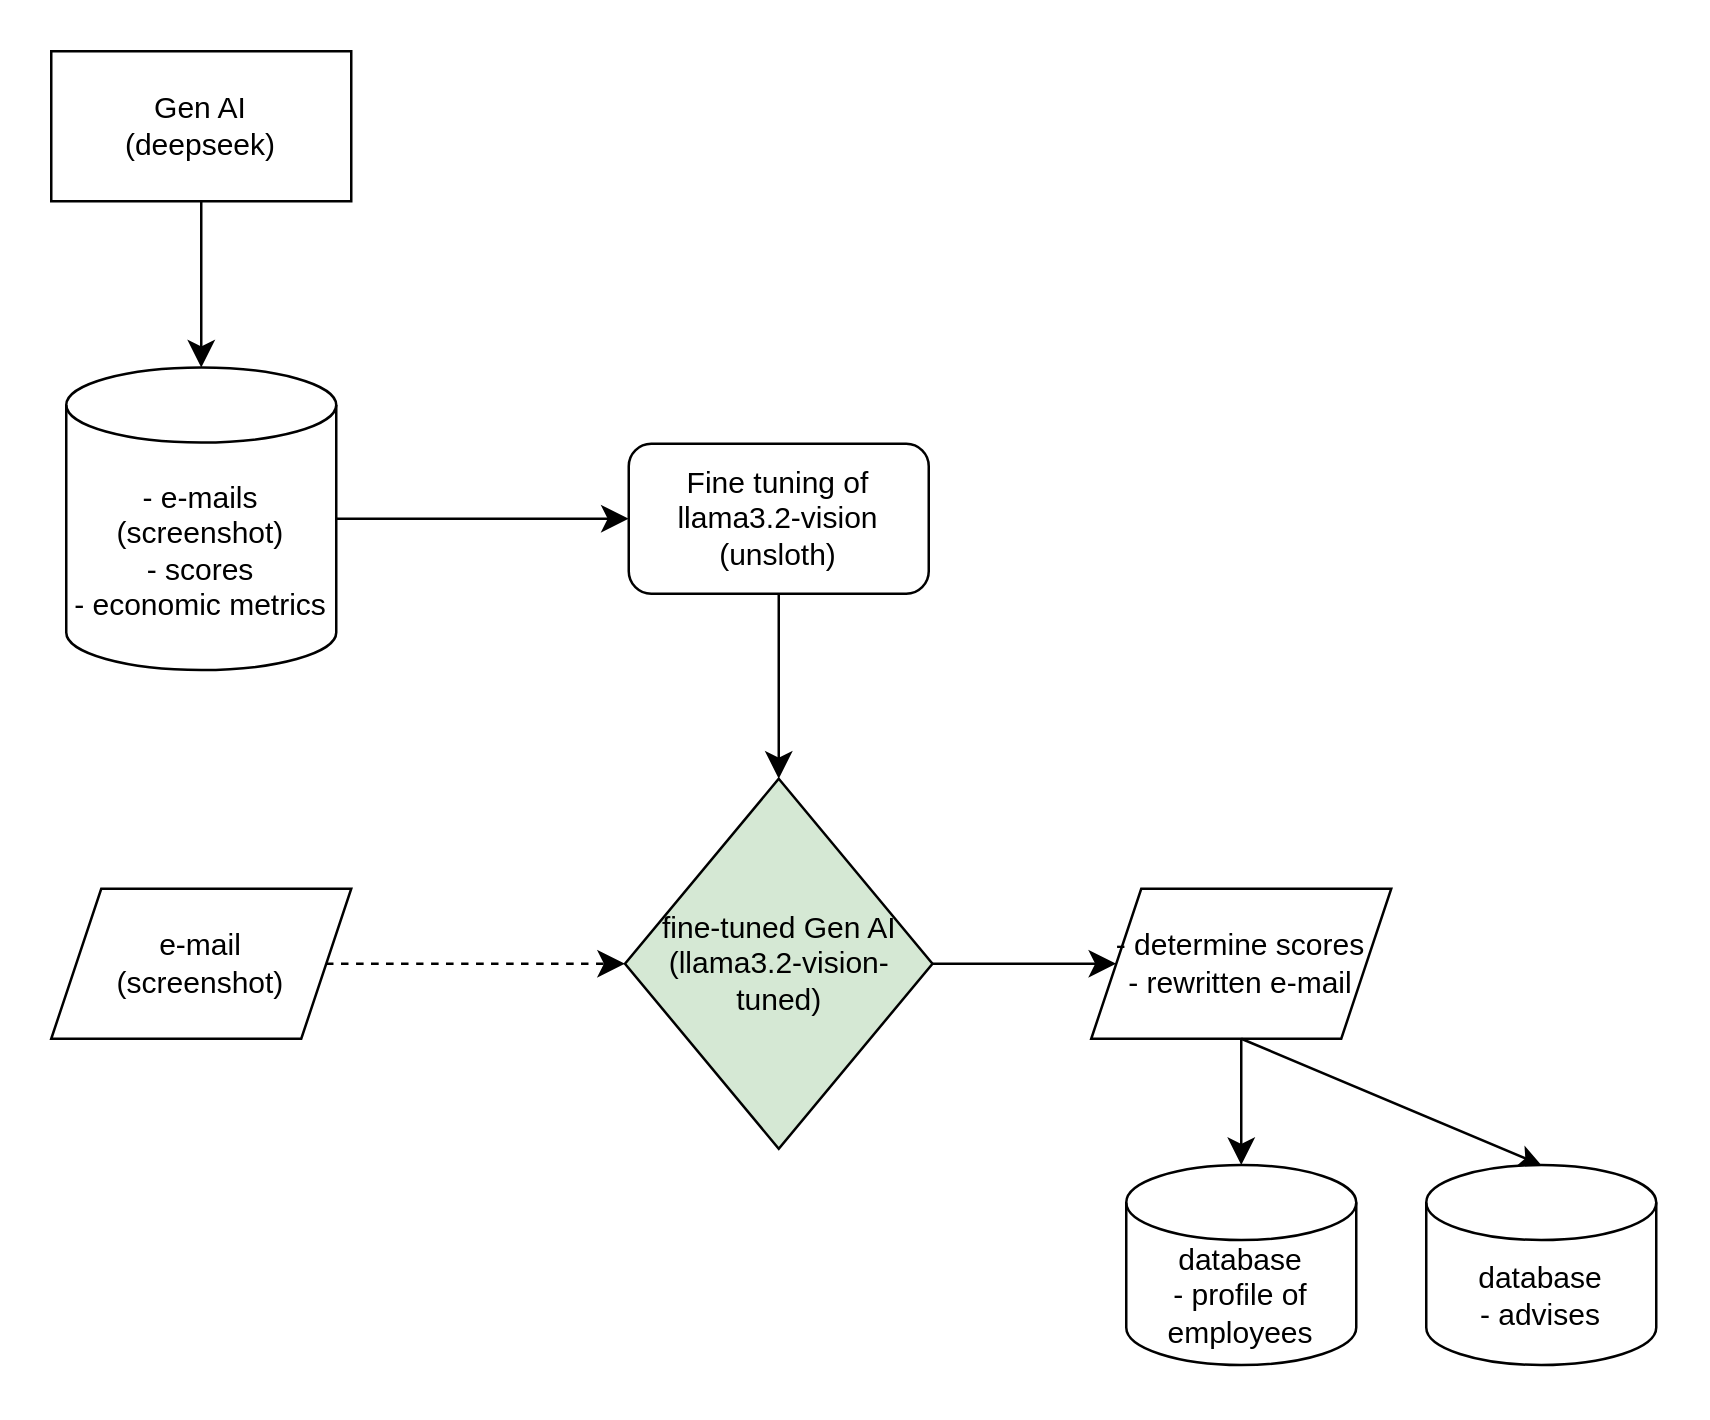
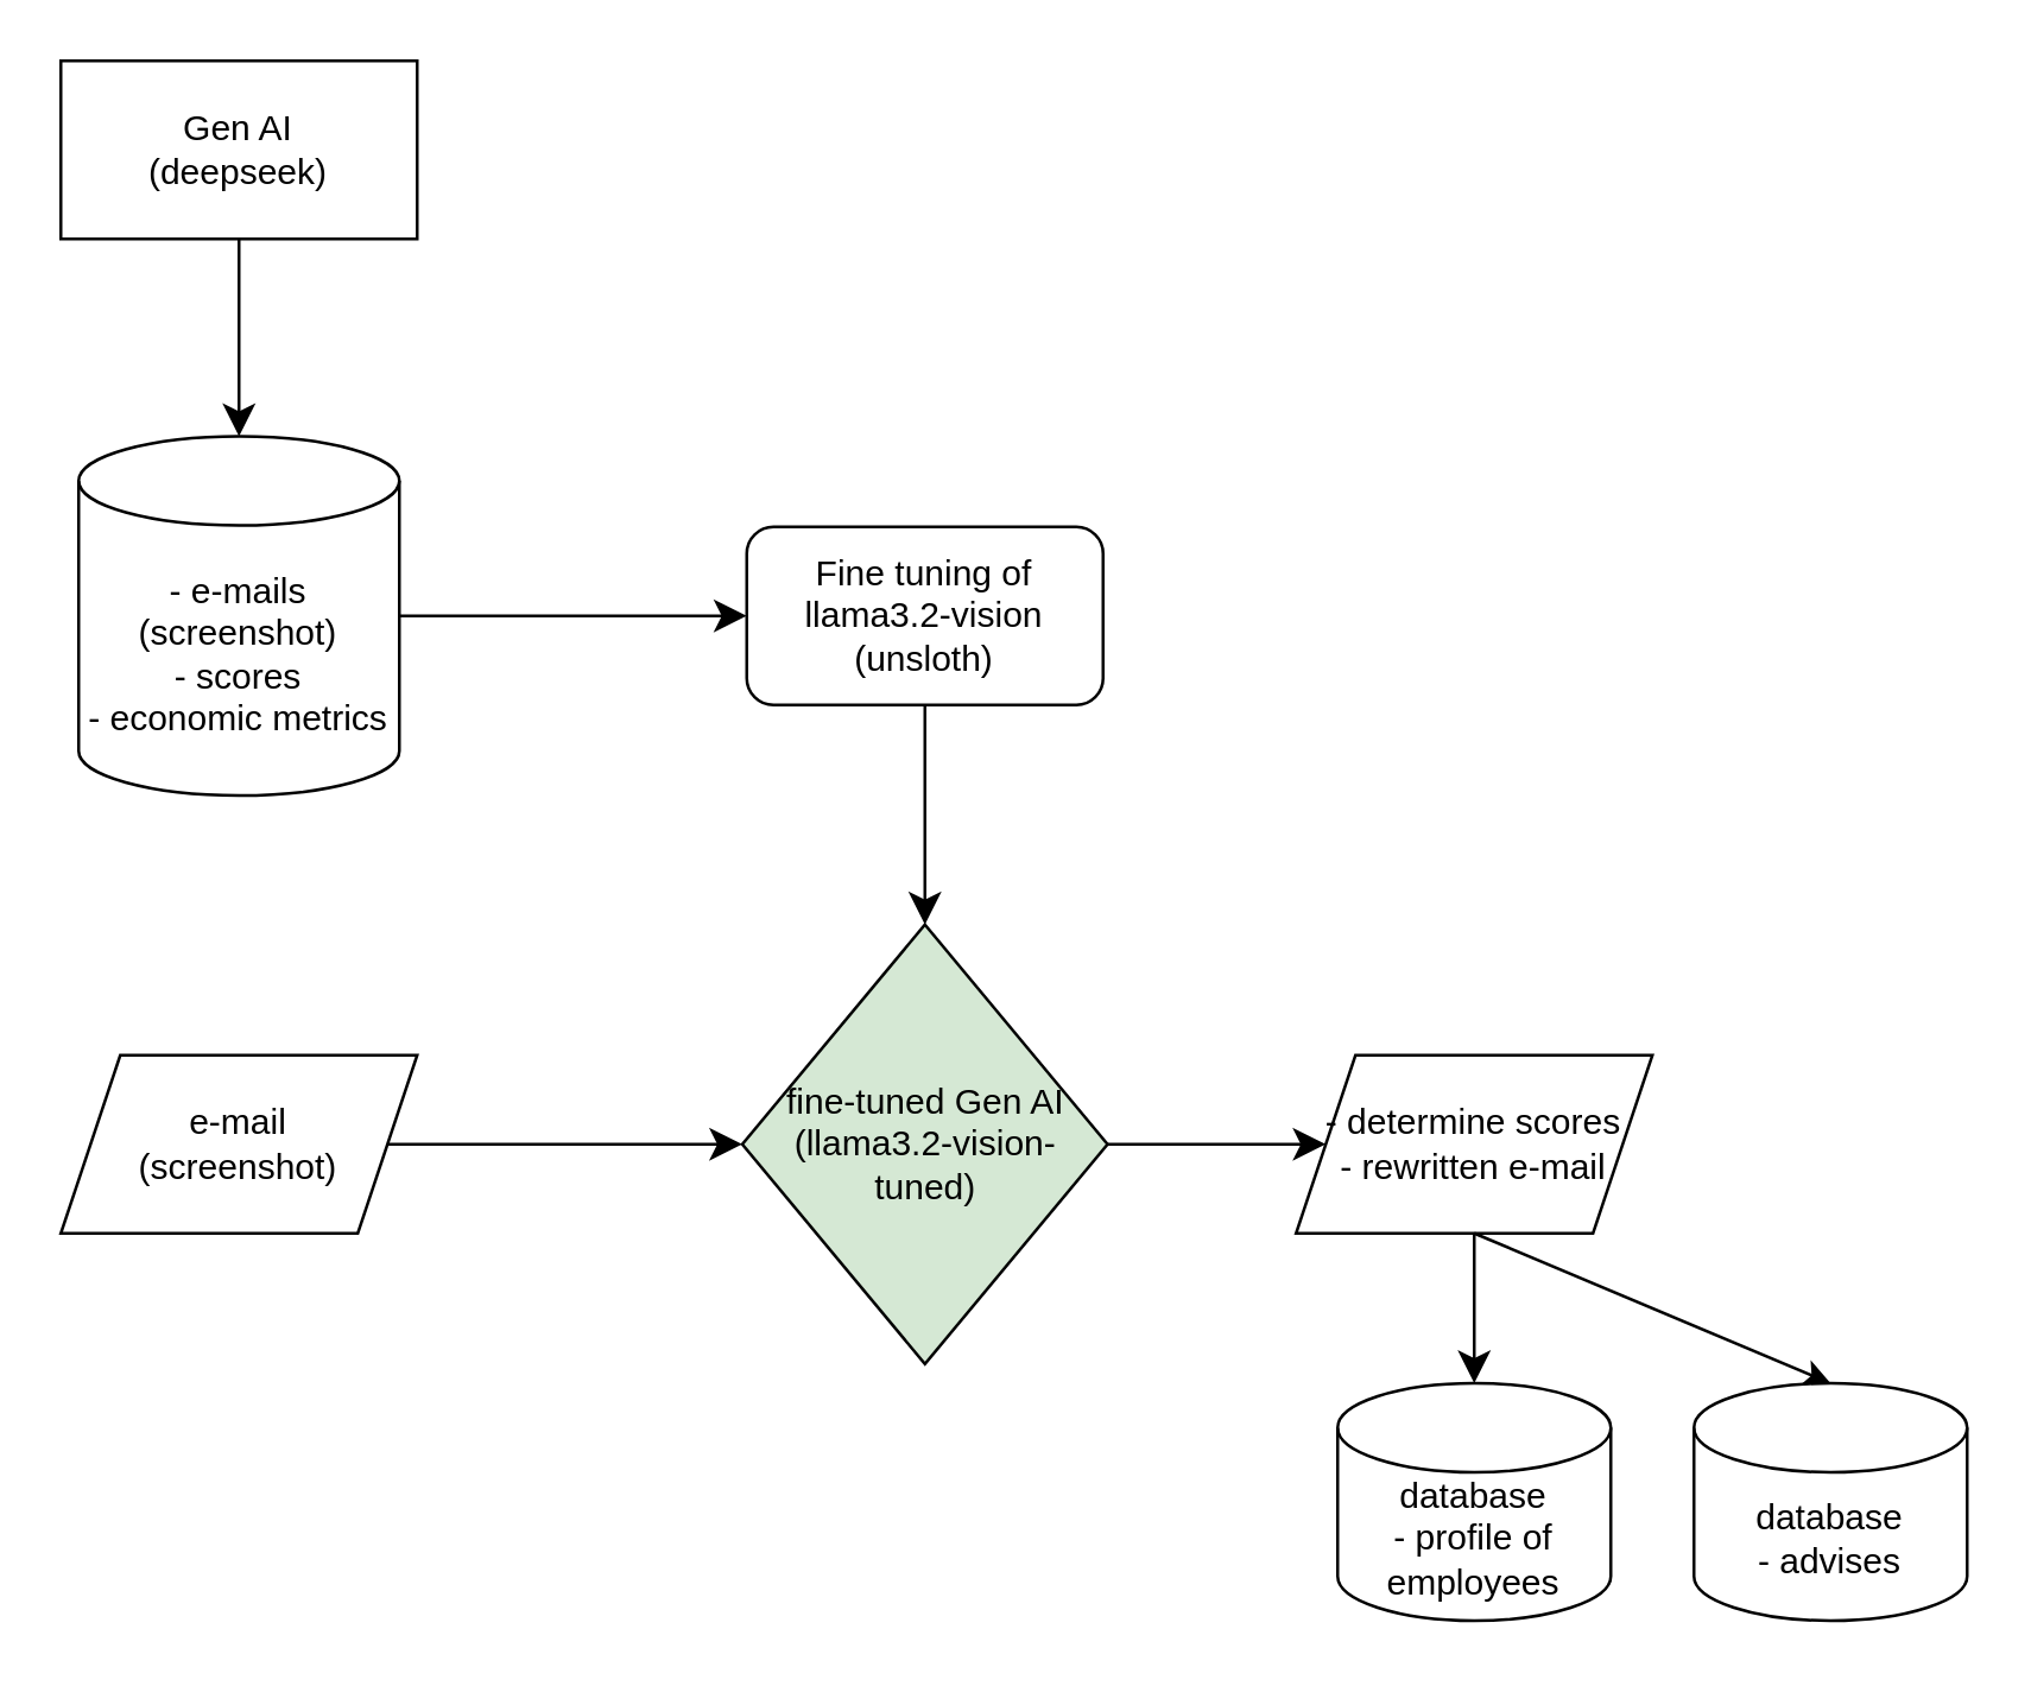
- <mxCell id="10" value="" style="endArrow=classic;html=1;rounded=0;fontSize=12;startSize=8;endSize=8;curved=1;exitX=1;exitY=0.5;exitDx=0;exitDy=0;entryX=0;entryY=0.5;entryDx=0;entryDy=0;dashed=1;" parent="1" source="9" target="4" edge="1"><mxGeometry width="50" height="50" relative="1" as="geometry"><mxPoint x="241" y="380" as="sourcePoint" /><mxPoint x="291" y="330" as="targetPoint" /></mxGeometry></mxCell>
+ <mxCell id="10" value="" style="endArrow=classic;html=1;rounded=0;fontSize=12;startSize=8;endSize=8;curved=1;exitX=1;exitY=0.5;exitDx=0;exitDy=0;entryX=0;entryY=0.5;entryDx=0;entryDy=0;" parent="1" source="9" target="4" edge="1"><mxGeometry width="50" height="50" relative="1" as="geometry"><mxPoint x="241" y="380" as="sourcePoint" /><mxPoint x="291" y="330" as="targetPoint" /></mxGeometry></mxCell>
